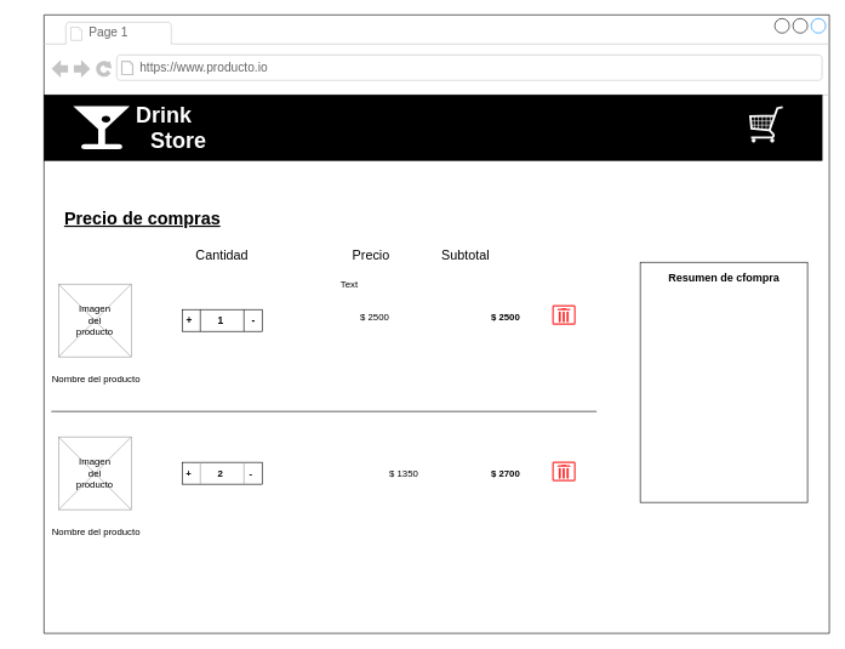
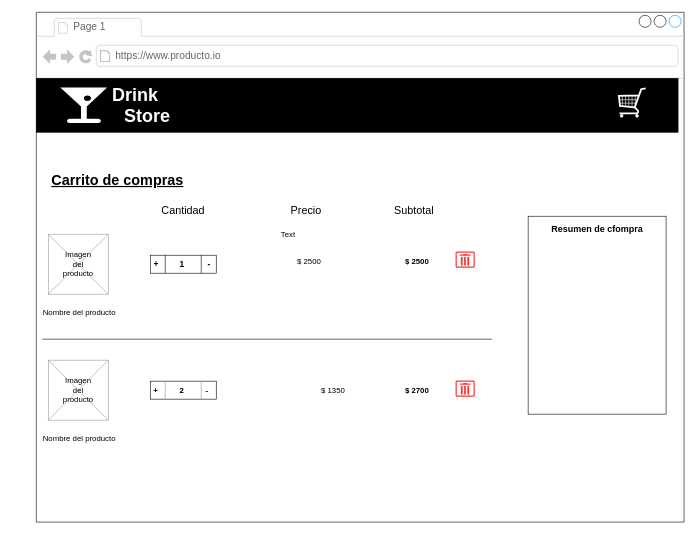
- <mxCell id="8" value="&lt;u&gt;Precio de compras&lt;/u&gt;" style="text;strokeColor=none;fillColor=none;html=1;fontSize=24;fontStyle=1;verticalAlign=middle;align=center;" vertex="1" parent="2"><mxGeometry x="-40" y="260" width="350" height="40" as="geometry" /></mxCell>
+ <mxCell id="8" value="&lt;u&gt;Carrito de compras&lt;/u&gt;" style="text;strokeColor=none;fillColor=none;html=1;fontSize=24;fontStyle=1;verticalAlign=middle;align=center;" vertex="1" parent="2"><mxGeometry x="-40" y="260" width="350" height="40" as="geometry" /></mxCell>
- <mxCell id="12" value="&lt;font color=&quot;#000000&quot; style=&quot;font-size: 18px;&quot;&gt;Subtotal&lt;/font&gt;" style="text;html=1;strokeColor=none;fillColor=none;align=center;verticalAlign=middle;whiteSpace=wrap;rounded=0;fontColor=#FFFFFF;fontSize=18;" vertex="1" parent="2"><mxGeometry x="550" y="320" width="60" height="20" as="geometry" /></mxCell>
+ <mxCell id="12" value="&lt;font color=&quot;#000000&quot; style=&quot;font-size: 18px;&quot;&gt;Subtotal&lt;/font&gt;" style="text;html=1;strokeColor=none;fillColor=none;align=center;verticalAlign=middle;whiteSpace=wrap;rounded=0;fontColor=#FFFFFF;fontSize=18;" vertex="1" parent="2"><mxGeometry x="600" y="320" width="60" height="20" as="geometry" /></mxCell>
